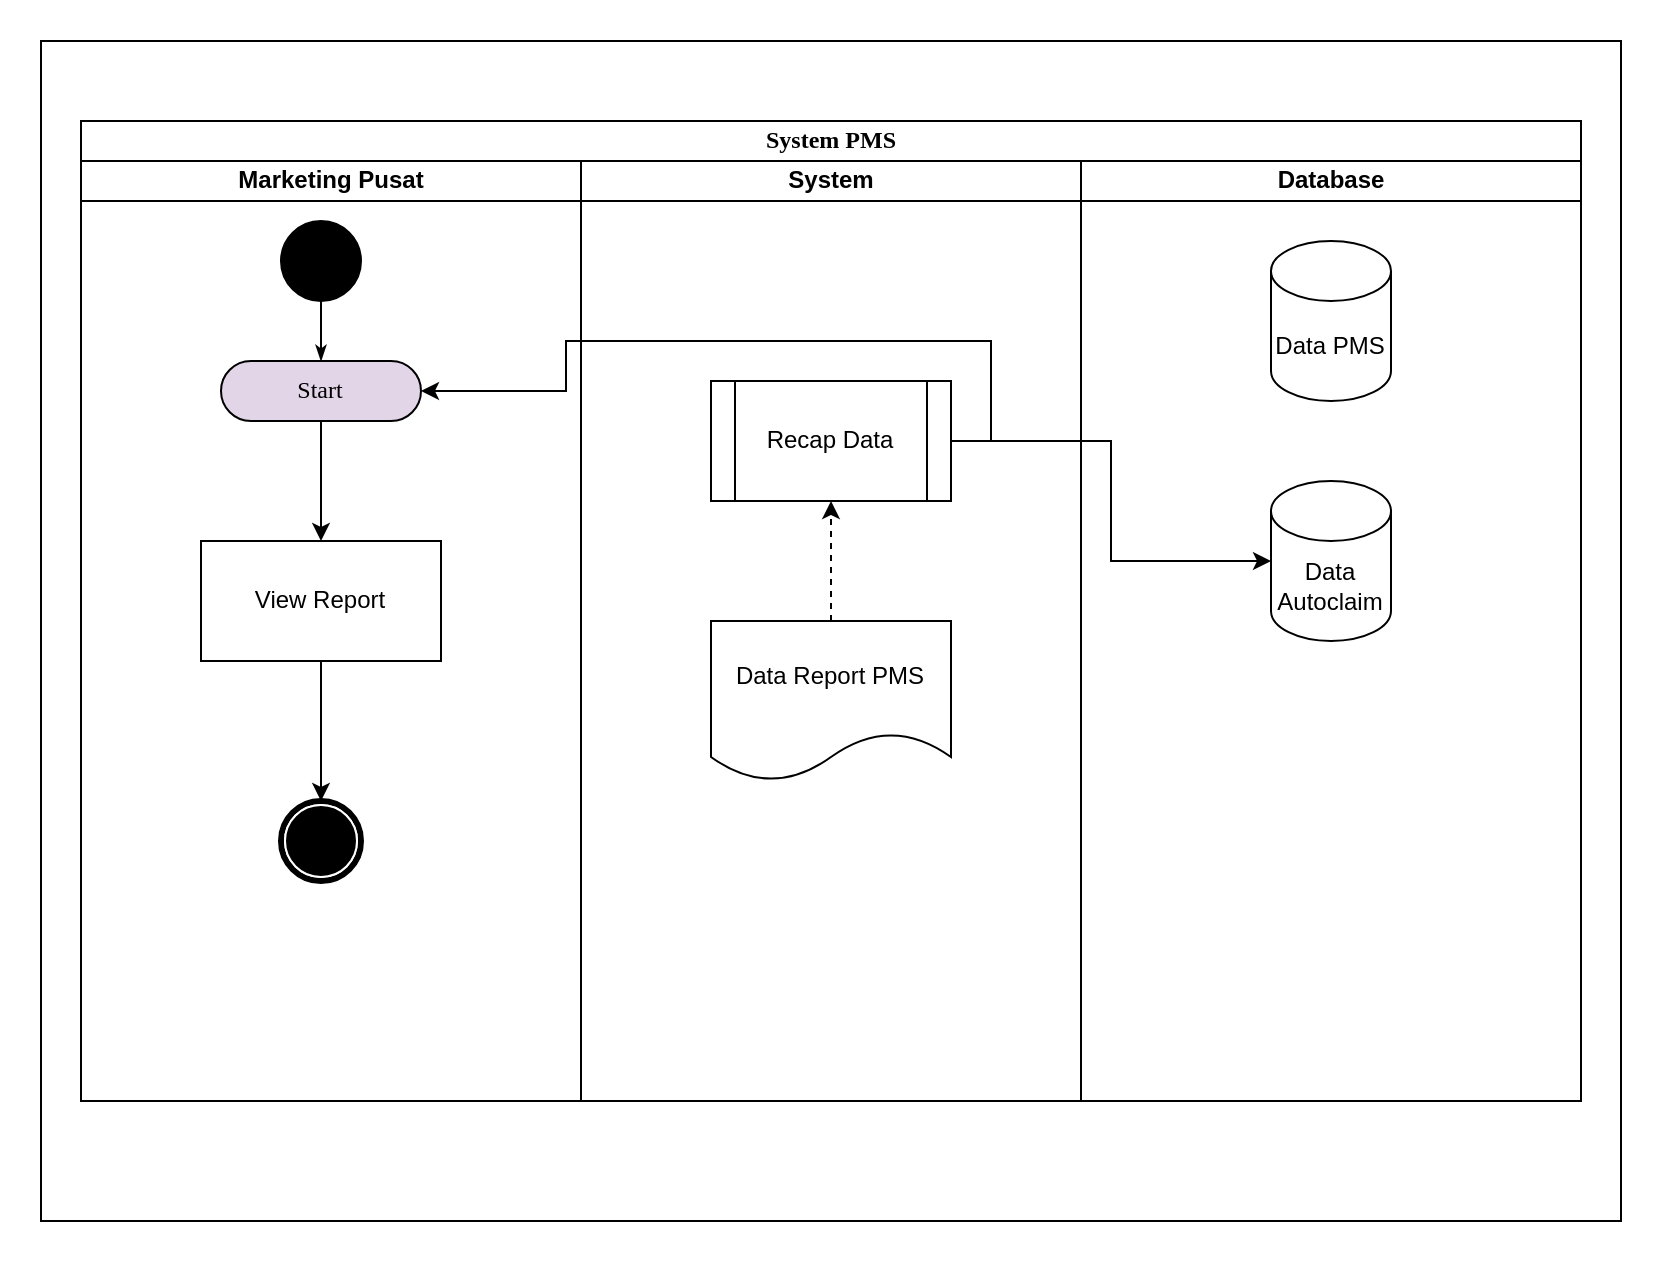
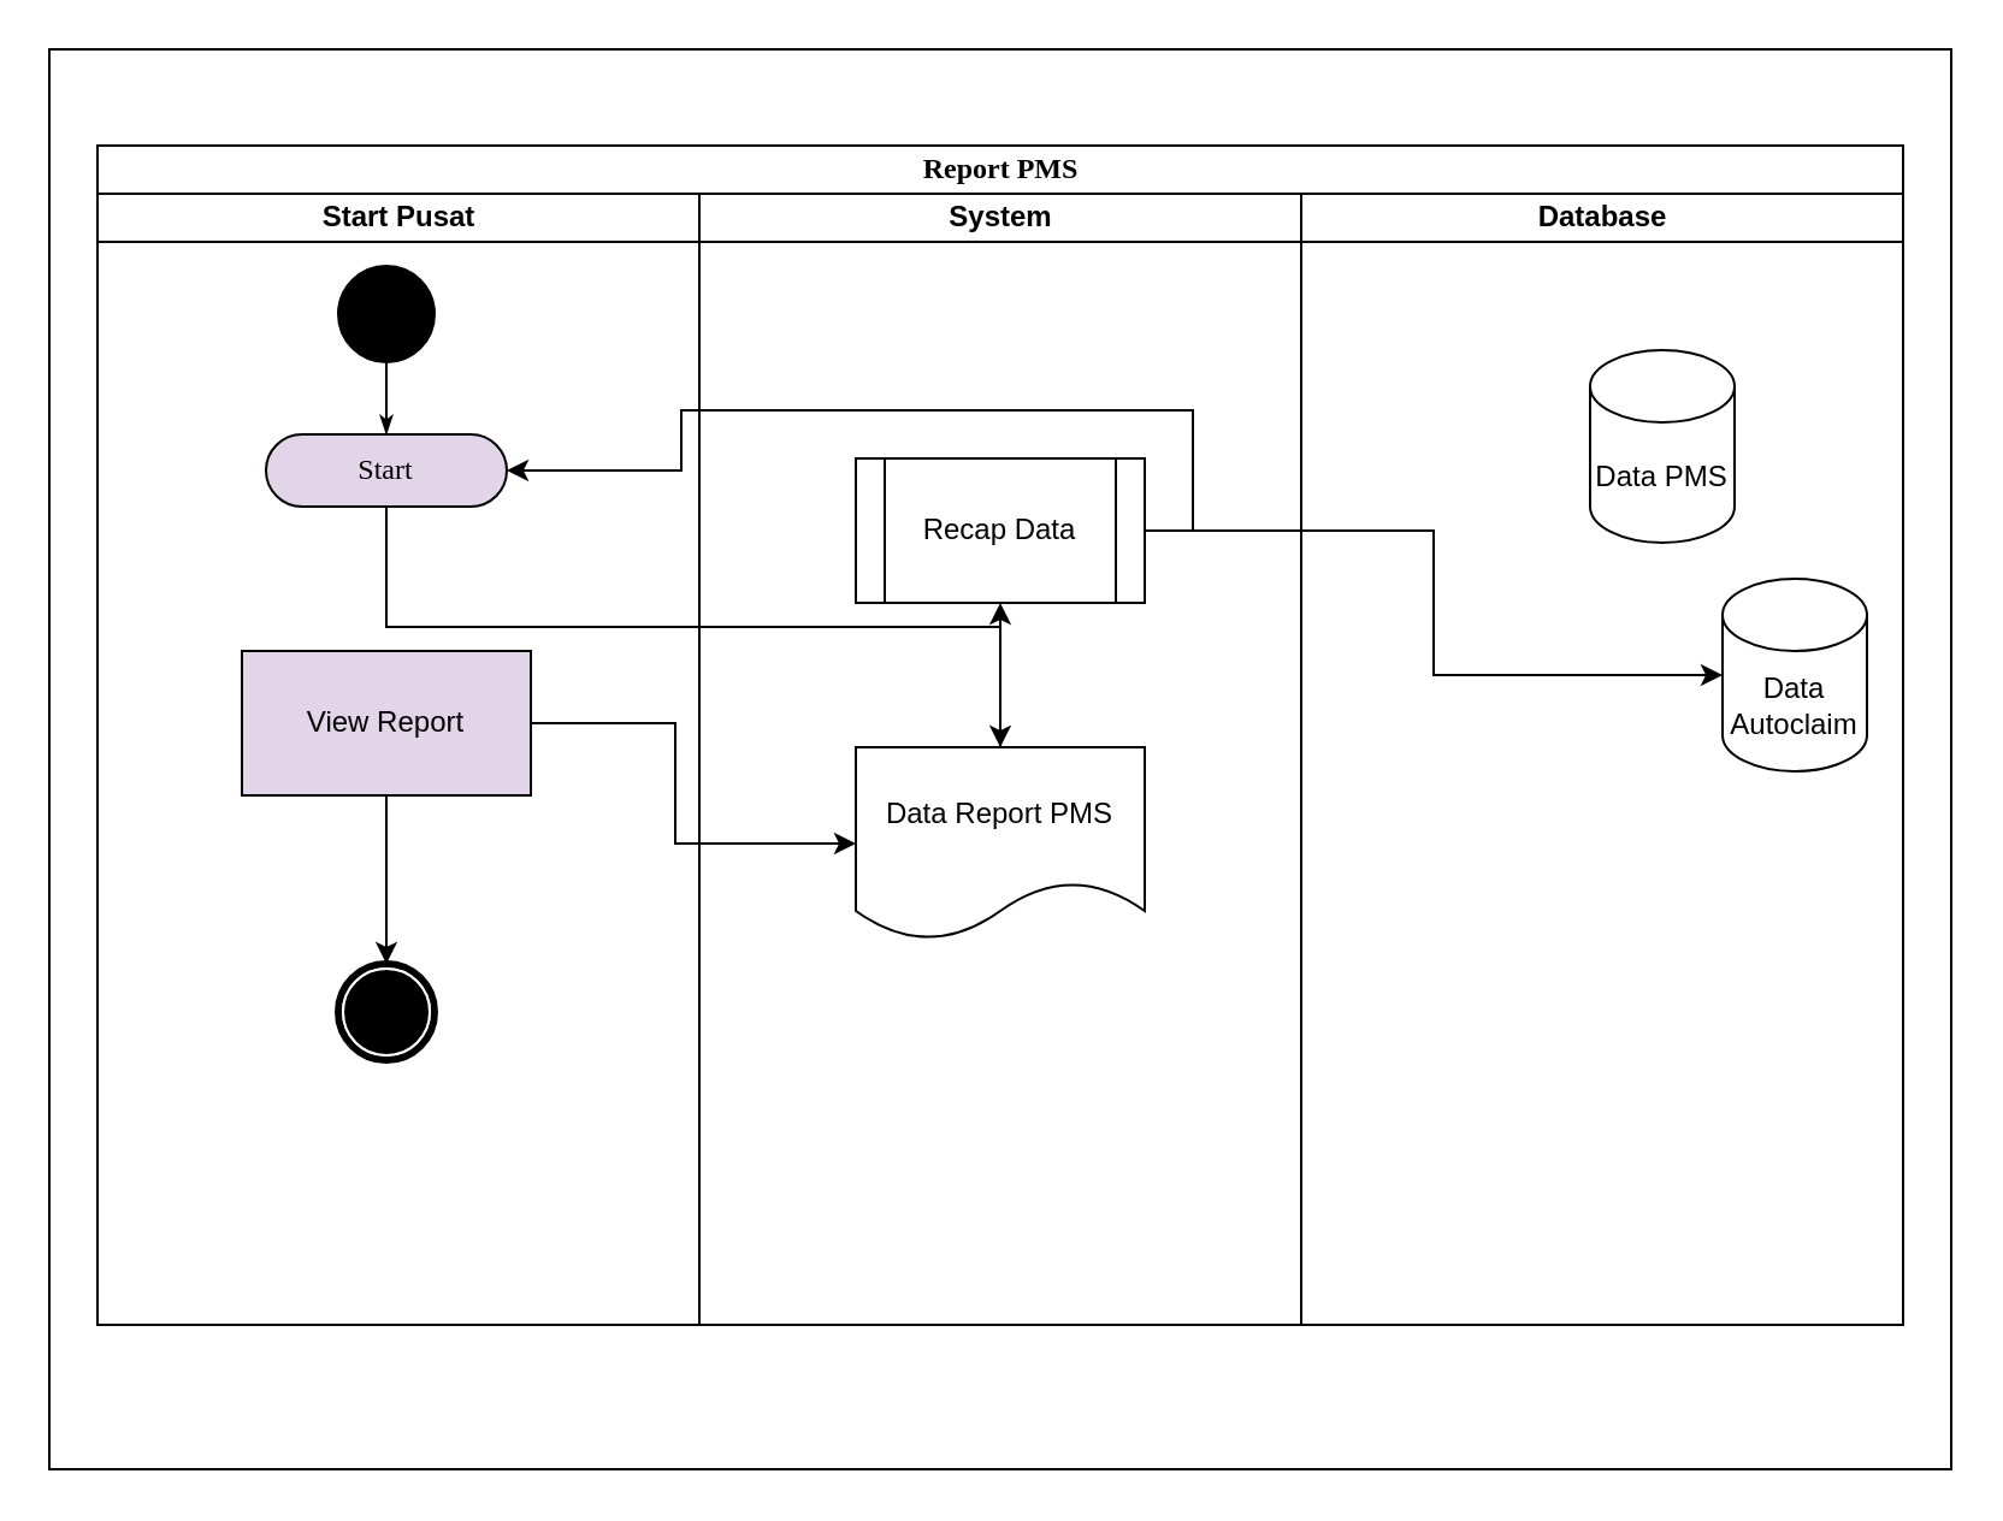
- <mxCell id="3" value="System PMS" style="swimlane;html=1;childLayout=stackLayout;startSize=20;rounded=0;shadow=0;comic=0;labelBackgroundColor=none;strokeWidth=1;fontFamily=Verdana;fontSize=12;align=center;" vertex="1" parent="1"><mxGeometry x="40" y="60" width="750" height="490" as="geometry" /></mxCell>
+ <mxCell id="3" value="Report PMS" style="swimlane;html=1;childLayout=stackLayout;startSize=20;rounded=0;shadow=0;comic=0;labelBackgroundColor=none;strokeWidth=1;fontFamily=Verdana;fontSize=12;align=center;" vertex="1" parent="1"><mxGeometry x="40" y="60" width="750" height="490" as="geometry" /></mxCell>
- <mxCell id="4" value="Marketing Pusat" style="swimlane;html=1;startSize=20;" vertex="1" parent="3"><mxGeometry y="20" width="250" height="470" as="geometry" /></mxCell>
+ <mxCell id="4" value="Start Pusat" style="swimlane;html=1;startSize=20;" vertex="1" parent="3"><mxGeometry y="20" width="250" height="470" as="geometry" /></mxCell>
- <mxCell id="18" value="Data PMS" style="shape=cylinder3;whiteSpace=wrap;html=1;boundedLbl=1;backgroundOutline=1;size=15;" vertex="1" parent="16"><mxGeometry x="95" y="40" width="60" height="80" as="geometry" /></mxCell>
+ <mxCell id="18" value="Data PMS" style="shape=cylinder3;whiteSpace=wrap;html=1;boundedLbl=1;backgroundOutline=1;size=15;" vertex="1" parent="16"><mxGeometry x="120" y="65" width="60" height="80" as="geometry" /></mxCell>
- <mxCell id="11" style="edgeStyle=orthogonalEdgeStyle;rounded=0;orthogonalLoop=1;jettySize=auto;html=1;exitX=0.5;exitY=1;exitDx=0;exitDy=0;" edge="1" parent="4" source="6" target="10"><mxGeometry relative="1" as="geometry" /></mxCell>
+ <mxCell id="11" style="edgeStyle=orthogonalEdgeStyle;rounded=0;orthogonalLoop=1;jettySize=auto;html=1;exitX=0.5;exitY=1;exitDx=0;exitDy=0;" edge="1" parent="4" source="6" target="14"><mxGeometry relative="1" as="geometry" /></mxCell>
- <mxCell id="17" value="Data Autoclaim" style="shape=cylinder3;whiteSpace=wrap;html=1;boundedLbl=1;backgroundOutline=1;size=15;" vertex="1" parent="16"><mxGeometry x="95" y="160" width="60" height="80" as="geometry" /></mxCell>
+ <mxCell id="17" value="Data Autoclaim" style="shape=cylinder3;whiteSpace=wrap;html=1;boundedLbl=1;backgroundOutline=1;size=15;" vertex="1" parent="16"><mxGeometry x="175" y="160" width="60" height="80" as="geometry" /></mxCell>
- <mxCell id="10" value="View Report" style="rounded=0;whiteSpace=wrap;html=1;" vertex="1" parent="4"><mxGeometry x="60" y="190" width="120" height="60" as="geometry" /></mxCell>
+ <mxCell id="10" value="View Report" style="rounded=0;whiteSpace=wrap;html=1;fillColor=#e1d5e7;" vertex="1" parent="4"><mxGeometry x="60" y="190" width="120" height="60" as="geometry" /></mxCell>
+ <mxCell id="21" style="edgeStyle=orthogonalEdgeStyle;rounded=0;orthogonalLoop=1;jettySize=auto;html=1;exitX=1;exitY=0.5;exitDx=0;exitDy=0;entryX=0;entryY=0.5;entryDx=0;entryDy=0;" edge="1" parent="3" source="10" target="14"><mxGeometry relative="1" as="geometry"><Array as="points"><mxPoint x="240" y="240" /><mxPoint x="240" y="290" /></Array></mxGeometry></mxCell>
- <mxCell id="15" style="edgeStyle=orthogonalEdgeStyle;rounded=0;orthogonalLoop=1;jettySize=auto;html=1;exitX=0.5;exitY=0;exitDx=0;exitDy=0;entryX=0.5;entryY=1;entryDx=0;entryDy=0;dashed=1;" edge="1" parent="12" source="14" target="13"><mxGeometry relative="1" as="geometry" /></mxCell>
+ <mxCell id="15" style="edgeStyle=orthogonalEdgeStyle;rounded=0;orthogonalLoop=1;jettySize=auto;html=1;exitX=0.5;exitY=0;exitDx=0;exitDy=0;entryX=0.5;entryY=1;entryDx=0;entryDy=0;" edge="1" parent="12" source="14" target="13"><mxGeometry relative="1" as="geometry" /></mxCell>
